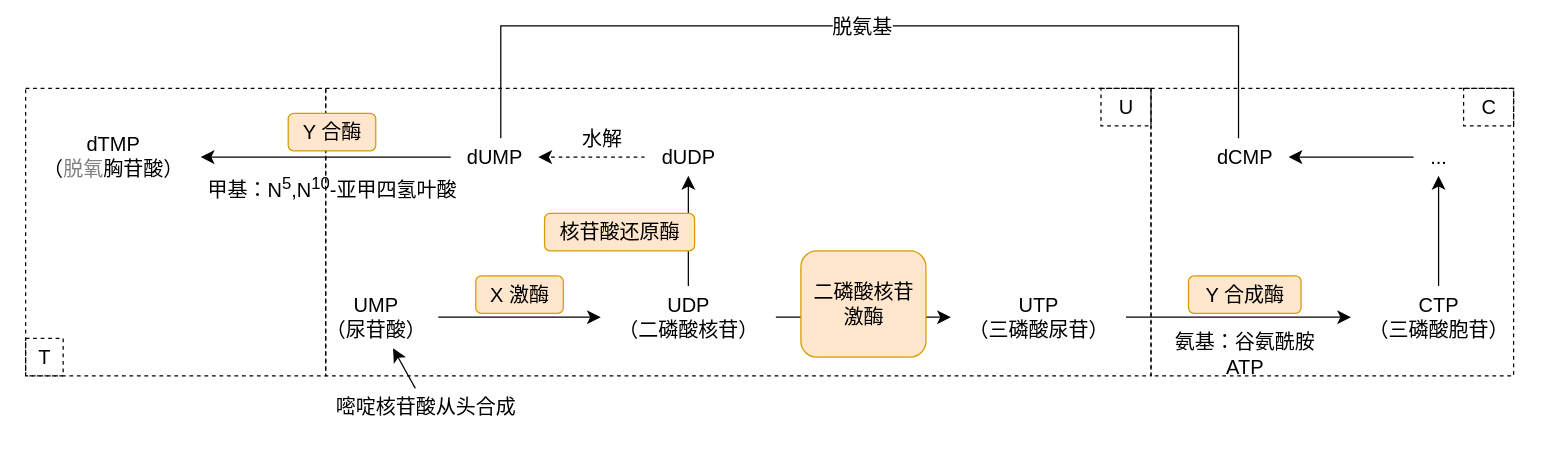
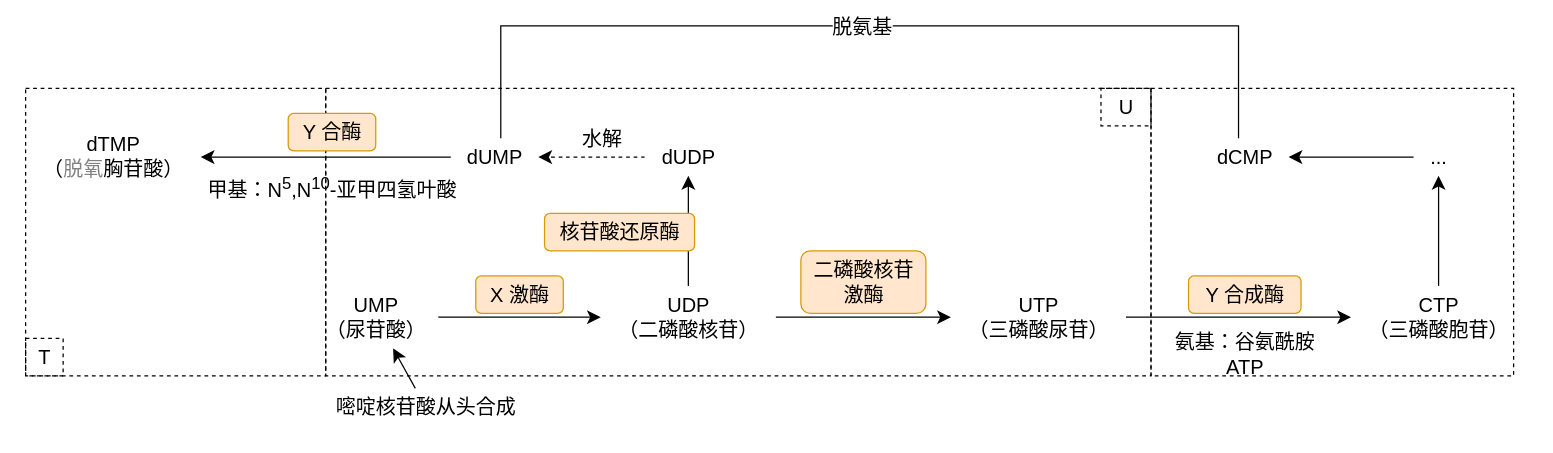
- <mxCell id="35" value="C" style="text;html=1;align=center;verticalAlign=middle;resizable=0;points=[];autosize=1;strokeColor=default;fillColor=none;fontSize=16;dashed=1;" vertex="1" parent="1"><mxGeometry x="1170" y="70" width="40" height="30" as="geometry" /></mxCell>
- <mxCell id="12" value="二磷酸核苷&lt;br&gt;激酶" style="text;html=1;align=center;verticalAlign=middle;resizable=0;points=[];autosize=1;strokeColor=#d79b00;fillColor=#ffe6cc;fontSize=16;rounded=1;" vertex="1" parent="1"><mxGeometry x="640" y="200" width="100" height="85" as="geometry" /></mxCell>
+ <mxCell id="12" value="二磷酸核苷&lt;br&gt;激酶" style="text;html=1;align=center;verticalAlign=middle;resizable=0;points=[];autosize=1;strokeColor=#d79b00;fillColor=#ffe6cc;fontSize=16;rounded=1;" vertex="1" parent="1"><mxGeometry x="640" y="200" width="100" height="50" as="geometry" /></mxCell>
